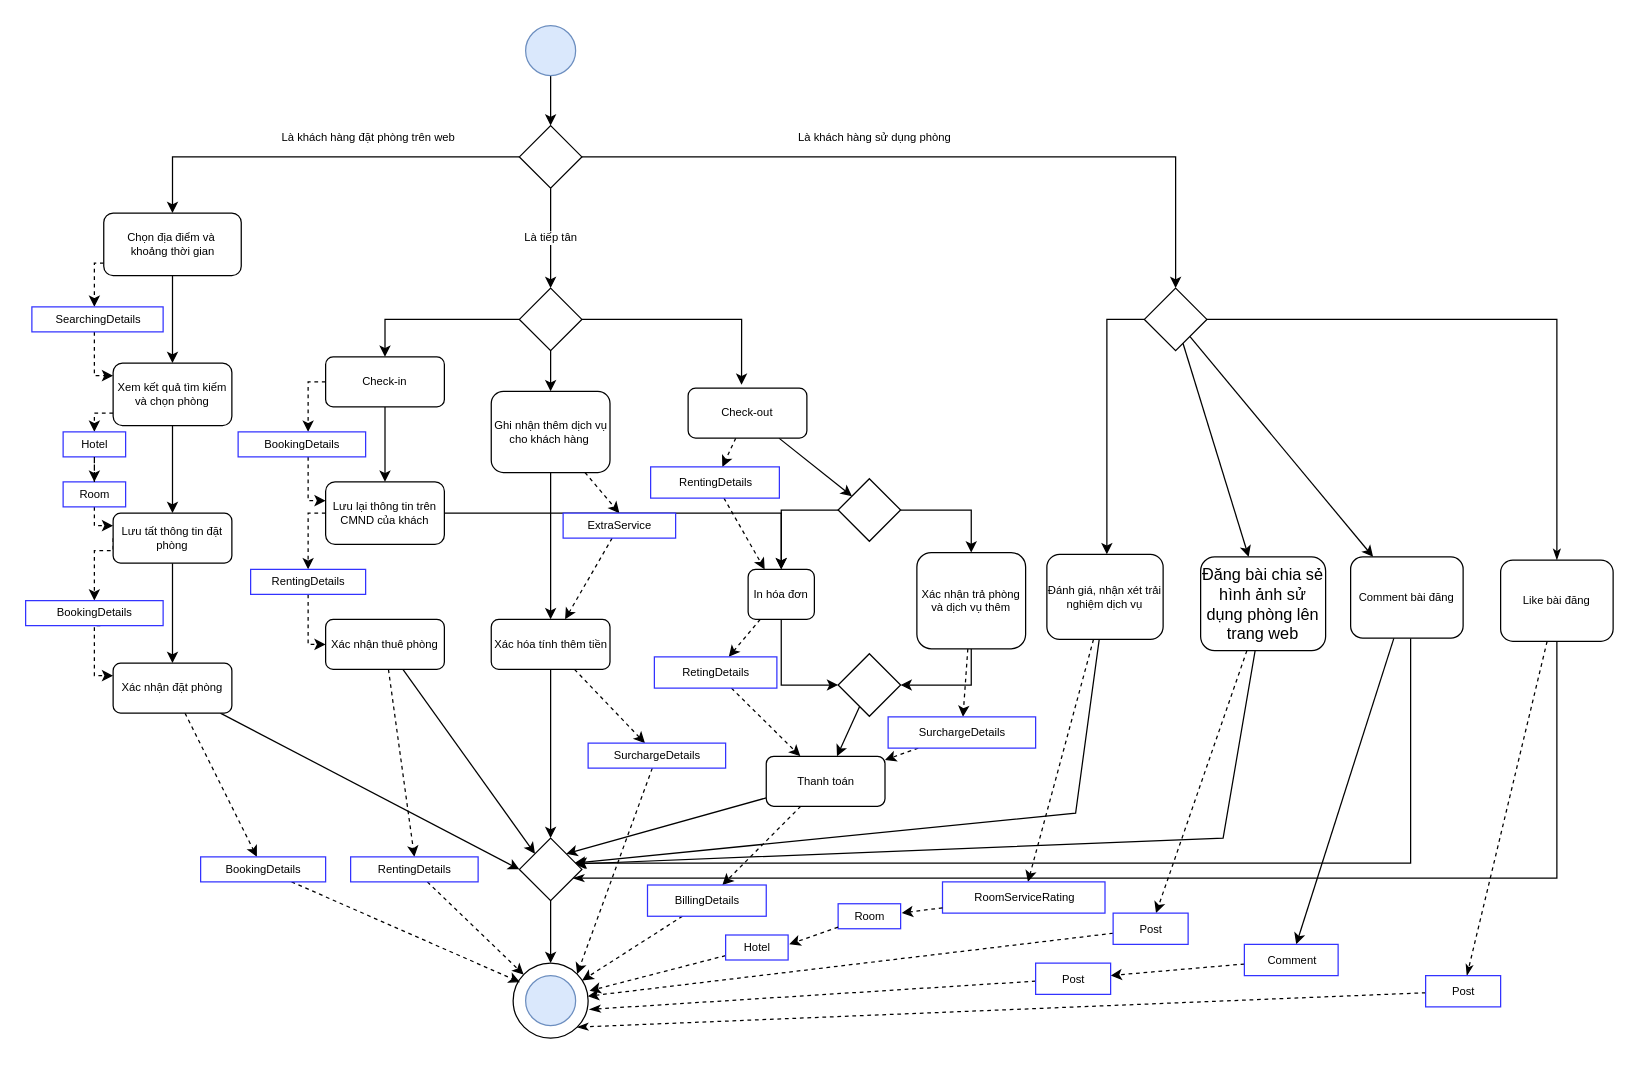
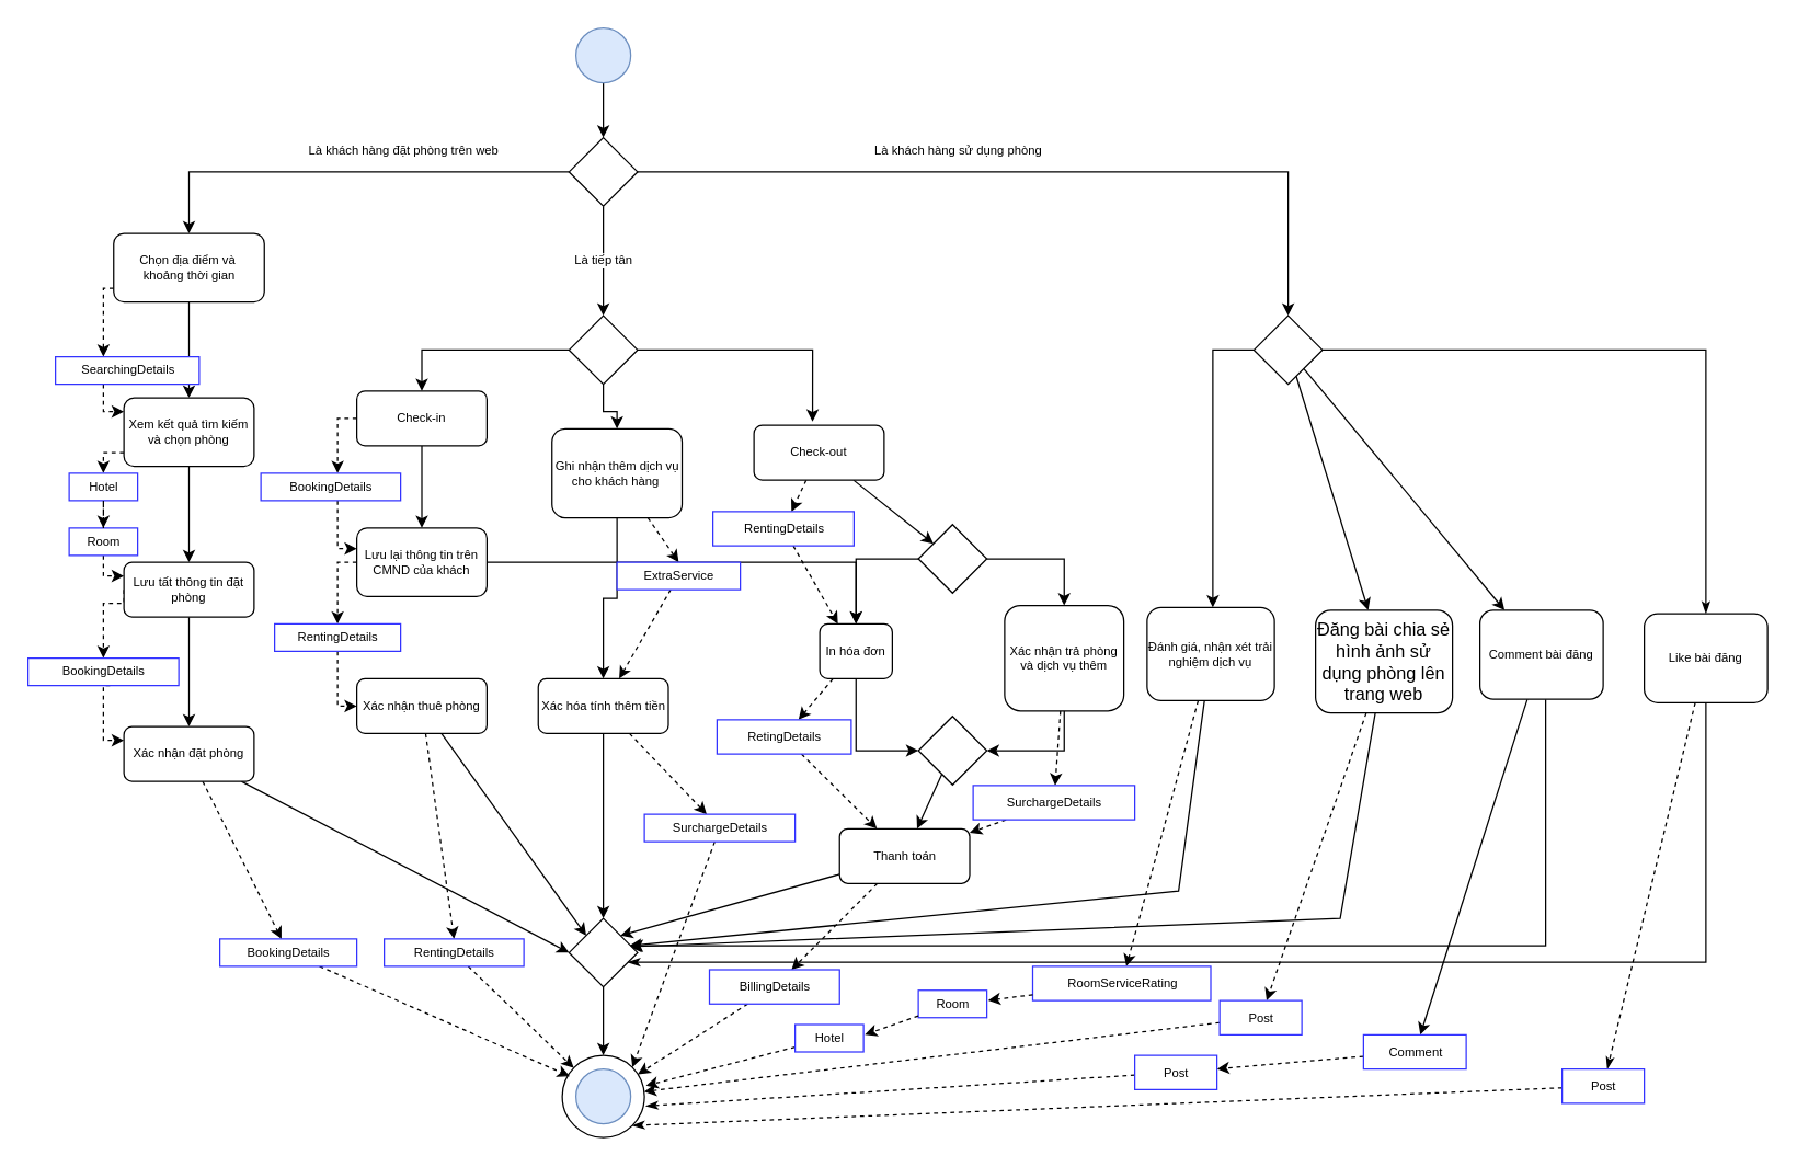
- <mxCell id="76" value="SearchingDetails" style="html=1;strokeColor=#3333FF;fontSize=9;" parent="1" vertex="1"><mxGeometry x="25" y="245" width="105" height="20" as="geometry" /></mxCell>
+ <mxCell id="76" value="SearchingDetails" style="html=1;strokeColor=#3333FF;fontSize=9;" parent="1" vertex="1"><mxGeometry x="40" y="260" width="105" height="20" as="geometry" /></mxCell>
- <mxCell id="40" value="Ghi nhận thêm dịch vụ cho khách hàng&amp;nbsp;" style="rounded=1;whiteSpace=wrap;html=1;fontSize=9;" parent="1" vertex="1"><mxGeometry x="392.5" y="312.5" width="95" height="65" as="geometry" /></mxCell>
+ <mxCell id="40" value="Ghi nhận thêm dịch vụ cho khách hàng&amp;nbsp;" style="rounded=1;whiteSpace=wrap;html=1;fontSize=9;" parent="1" vertex="1"><mxGeometry x="402.5" y="312.5" width="95" height="65" as="geometry" /></mxCell>
